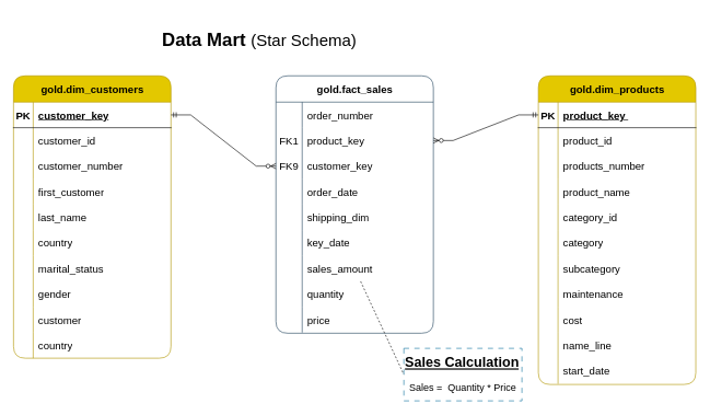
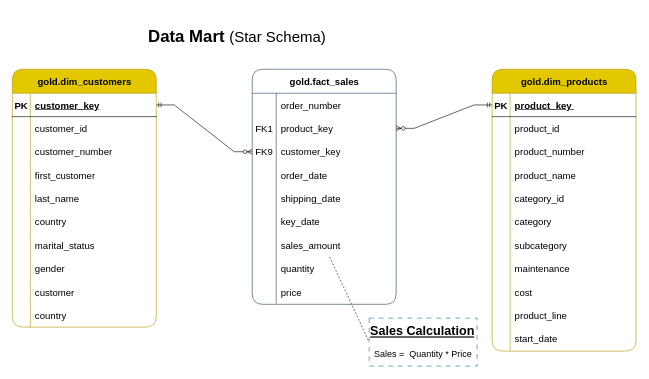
- <mxCell id="43" value="products_number" style="shape=partialRectangle;connectable=0;fillColor=none;top=0;left=0;bottom=0;right=0;align=left;spacingLeft=6;overflow=hidden;whiteSpace=wrap;html=1;fontSize=16;" vertex="1" parent="41"><mxGeometry x="30" width="210" height="39" as="geometry"><mxRectangle width="210" height="39" as="alternateBounds" /></mxGeometry></mxCell>
+ <mxCell id="43" value="product_number" style="shape=partialRectangle;connectable=0;fillColor=none;top=0;left=0;bottom=0;right=0;align=left;spacingLeft=6;overflow=hidden;whiteSpace=wrap;html=1;fontSize=16;" vertex="1" parent="41"><mxGeometry x="30" width="210" height="39" as="geometry"><mxRectangle width="210" height="39" as="alternateBounds" /></mxGeometry></mxCell>
- <mxCell id="83" value="shipping_dim" style="shape=partialRectangle;connectable=0;fillColor=none;top=0;left=0;bottom=0;right=0;align=left;spacingLeft=6;overflow=hidden;whiteSpace=wrap;html=1;fontSize=16;strokeColor=#23445d;" vertex="1" parent="81"><mxGeometry x="40" width="200" height="39" as="geometry"><mxRectangle width="200" height="39" as="alternateBounds" /></mxGeometry></mxCell>
+ <mxCell id="83" value="shipping_date" style="shape=partialRectangle;connectable=0;fillColor=none;top=0;left=0;bottom=0;right=0;align=left;spacingLeft=6;overflow=hidden;whiteSpace=wrap;html=1;fontSize=16;strokeColor=#23445d;" vertex="1" parent="81"><mxGeometry x="40" width="200" height="39" as="geometry"><mxRectangle width="200" height="39" as="alternateBounds" /></mxGeometry></mxCell>
- <mxCell id="64" value="name_line" style="shape=partialRectangle;connectable=0;fillColor=none;top=0;left=0;bottom=0;right=0;align=left;spacingLeft=6;overflow=hidden;whiteSpace=wrap;html=1;fontSize=16;" vertex="1" parent="62"><mxGeometry x="30" width="210" height="39" as="geometry"><mxRectangle width="210" height="39" as="alternateBounds" /></mxGeometry></mxCell>
+ <mxCell id="64" value="product_line" style="shape=partialRectangle;connectable=0;fillColor=none;top=0;left=0;bottom=0;right=0;align=left;spacingLeft=6;overflow=hidden;whiteSpace=wrap;html=1;fontSize=16;" vertex="1" parent="62"><mxGeometry x="30" width="210" height="39" as="geometry"><mxRectangle width="210" height="39" as="alternateBounds" /></mxGeometry></mxCell>
